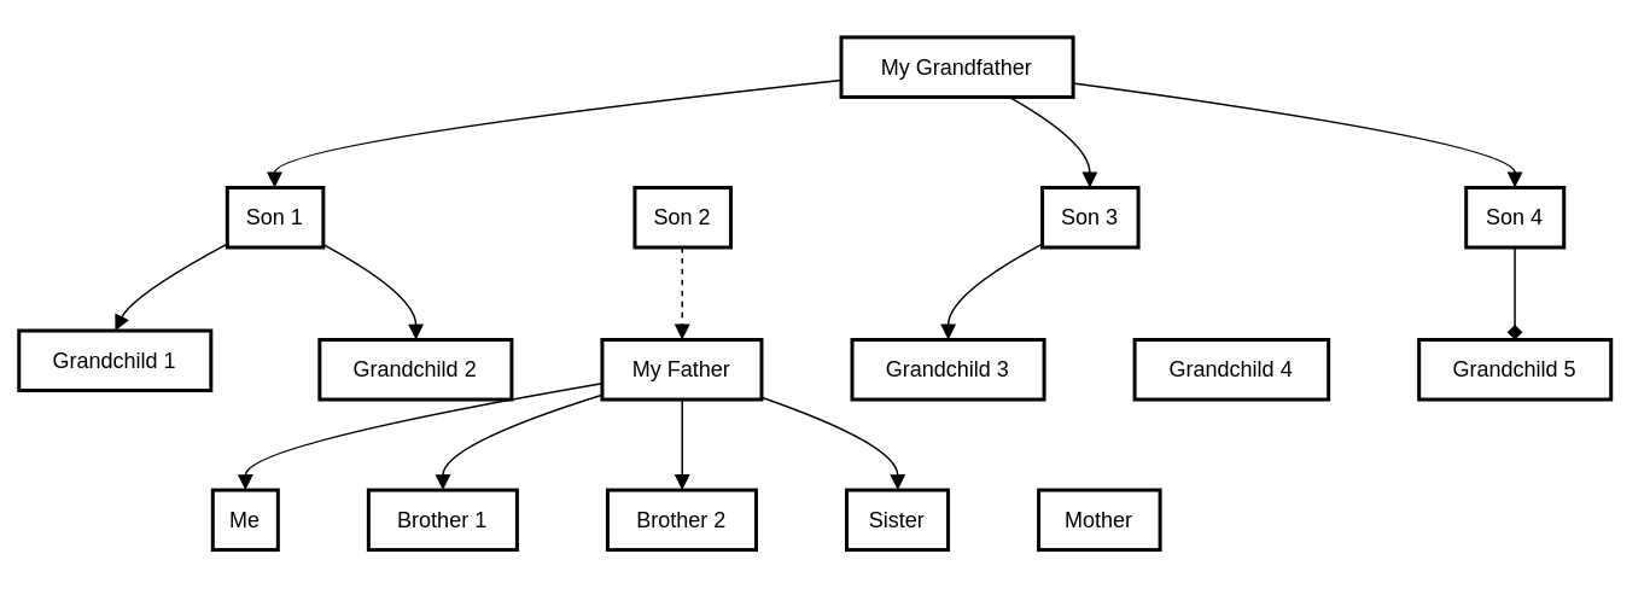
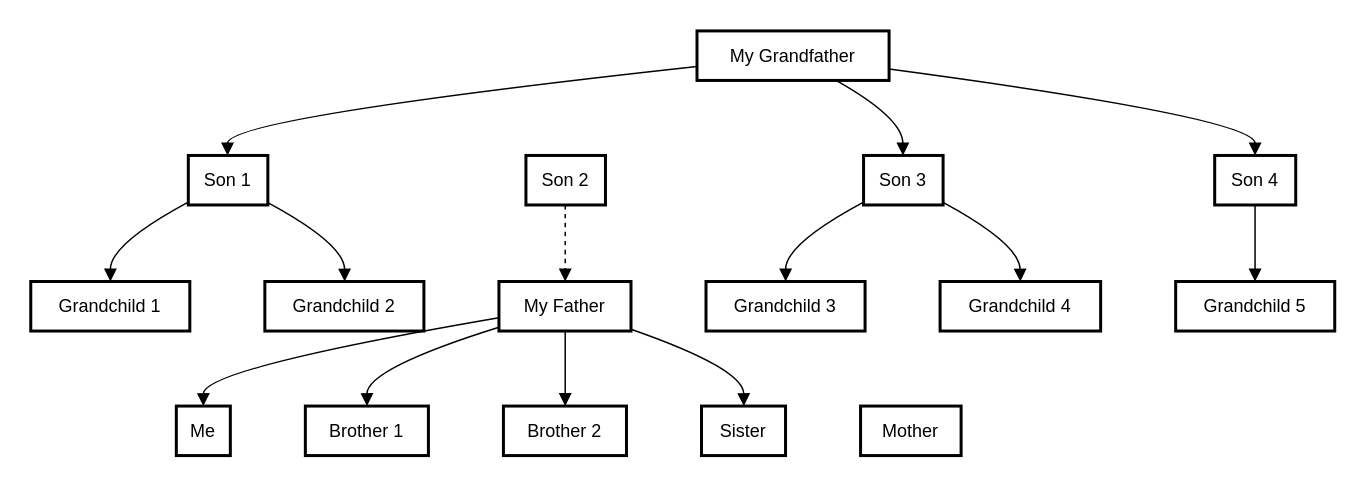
+ <mxCell id="25" value="" style="curved=1;startArrow=none;endArrow=block;exitX=0.999;exitY=0.948;entryX=0.5;entryY=-0.006;" edge="1" parent="1" source="5" target="11"><mxGeometry relative="1" as="geometry"><Array as="points"><mxPoint x="679" y="162" /></Array></mxGeometry></mxCell>
- <mxCell id="26" value="" style="curved=1;startArrow=none;endArrow=diamond;exitX=0.498;exitY=1.024;entryX=0.499;entryY=-0.006;" edge="1" parent="1" source="6" target="12"><mxGeometry relative="1" as="geometry"><Array as="points" /></mxGeometry></mxCell>
+ <mxCell id="26" value="" style="curved=1;startArrow=none;endArrow=block;exitX=0.498;exitY=1.024;entryX=0.499;entryY=-0.006;" edge="1" parent="1" source="6" target="12"><mxGeometry relative="1" as="geometry"><Array as="points" /></mxGeometry></mxCell>
- <mxCell id="7" value="Grandchild 1" style="whiteSpace=wrap;strokeWidth=2;" vertex="1" parent="1"><mxGeometry x="10" y="182" width="106" height="33" as="geometry" /></mxCell>
+ <mxCell id="7" value="Grandchild 1" style="whiteSpace=wrap;strokeWidth=2;" vertex="1" parent="1"><mxGeometry y="187" width="106" height="33" as="geometry" x="20" /></mxCell>
